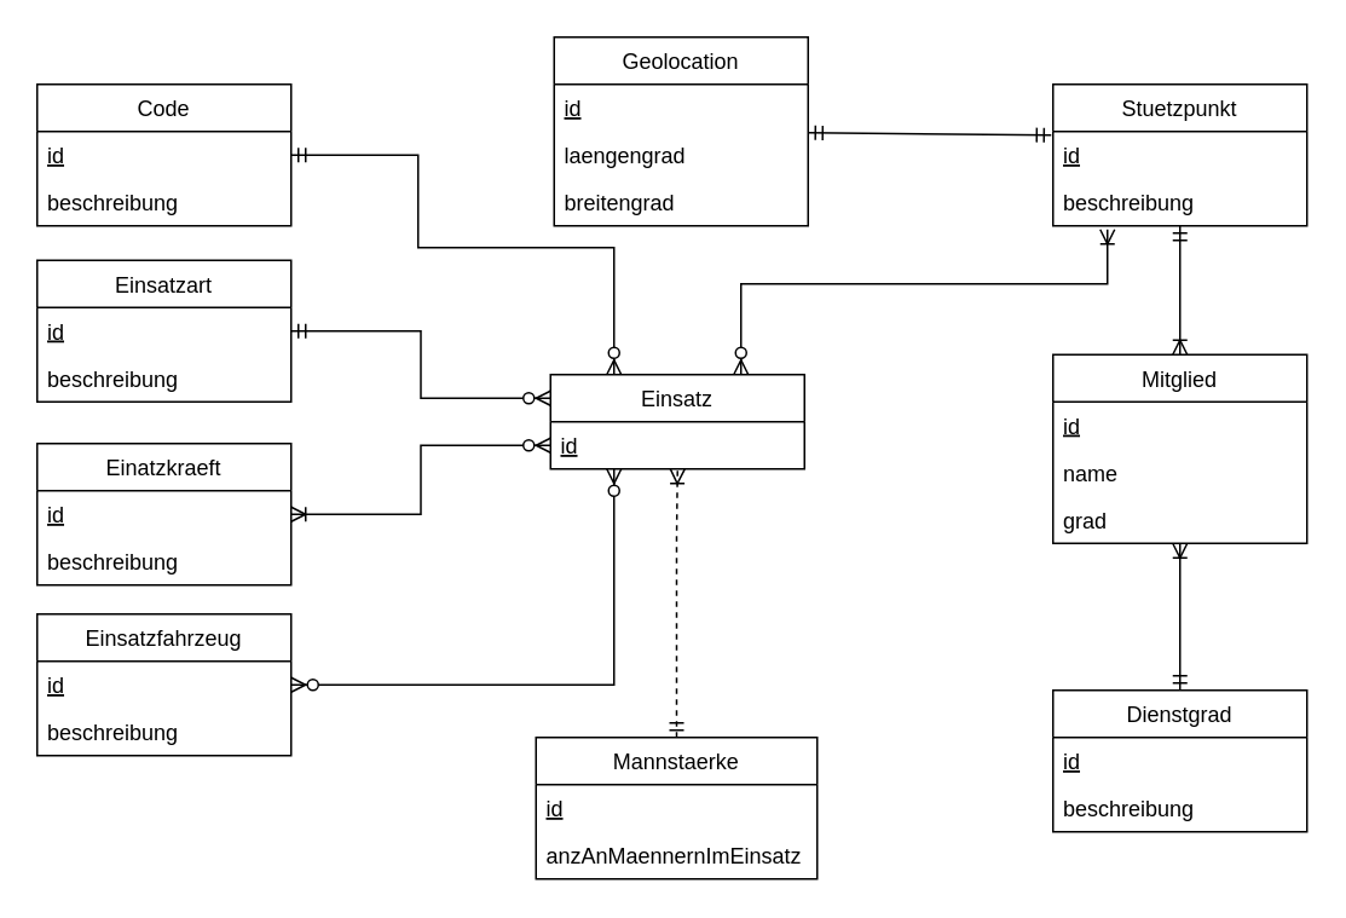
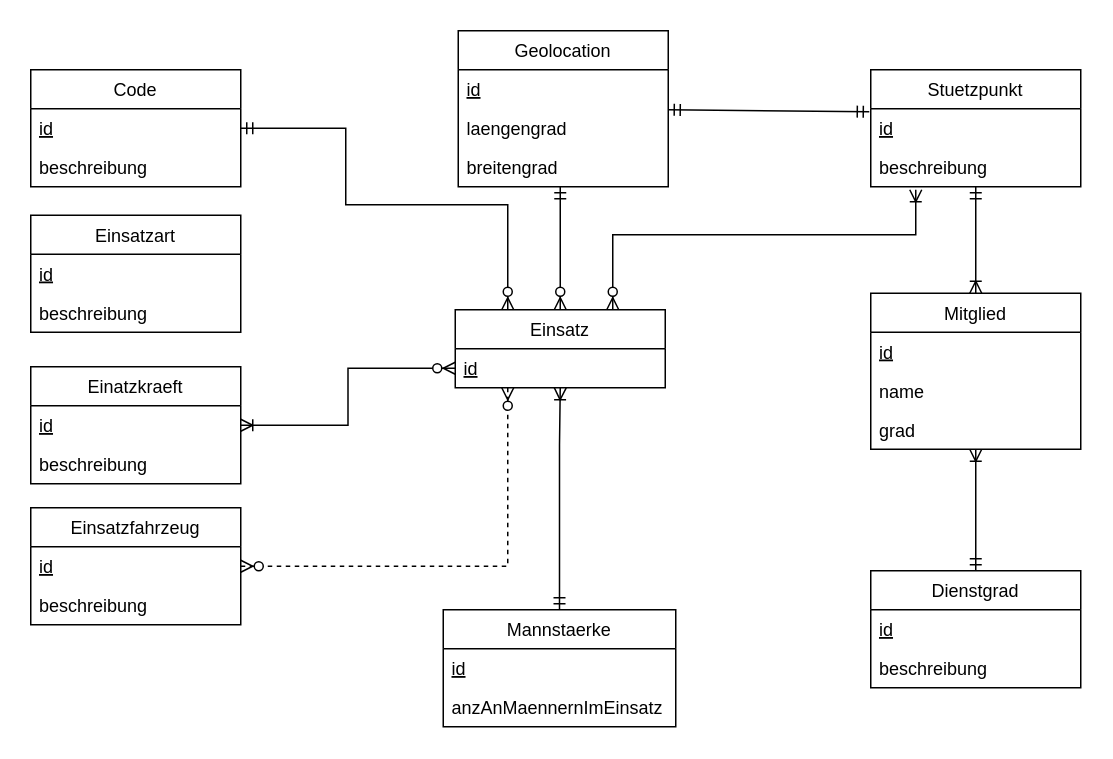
+ <mxCell id="18" style="edgeStyle=orthogonalEdgeStyle;rounded=0;orthogonalLoop=1;jettySize=auto;html=1;entryX=0.5;entryY=0;entryDx=0;entryDy=0;endArrow=ERzeroToMany;endFill=1;startArrow=ERmandOne;startFill=0;" edge="1" parent="1" source="20" target="16"><mxGeometry relative="1" as="geometry"><Array as="points"><mxPoint x="373" y="156" /><mxPoint x="373" y="156" /></Array></mxGeometry></mxCell>
- <mxCell id="28" style="edgeStyle=orthogonalEdgeStyle;rounded=0;orthogonalLoop=1;jettySize=auto;html=1;entryX=0;entryY=0.25;entryDx=0;entryDy=0;startArrow=ERmandOne;startFill=0;endArrow=ERzeroToMany;endFill=1;" edge="1" parent="1" source="29" target="16"><mxGeometry relative="1" as="geometry" /></mxCell>
- <mxCell id="5" style="edgeStyle=orthogonalEdgeStyle;rounded=0;orthogonalLoop=1;jettySize=auto;html=1;entryX=0.5;entryY=1;entryDx=0;entryDy=0;startArrow=ERmandOne;startFill=0;endArrow=ERoneToMany;endFill=0;dashed=1;" edge="1" parent="1" source="6" target="16"><mxGeometry relative="1" as="geometry"><Array as="points"><mxPoint x="373" y="296" /><mxPoint x="373" y="296" /></Array></mxGeometry></mxCell>
+ <mxCell id="5" style="edgeStyle=orthogonalEdgeStyle;rounded=0;orthogonalLoop=1;jettySize=auto;html=1;entryX=0.5;entryY=1;entryDx=0;entryDy=0;startArrow=ERmandOne;startFill=0;endArrow=ERoneToMany;endFill=0;" edge="1" parent="1" source="6" target="16"><mxGeometry relative="1" as="geometry"><Array as="points"><mxPoint x="373" y="296" /><mxPoint x="373" y="296" /></Array></mxGeometry></mxCell>
- <mxCell id="9" style="edgeStyle=orthogonalEdgeStyle;rounded=0;orthogonalLoop=1;jettySize=auto;html=1;entryX=0.25;entryY=1;entryDx=0;entryDy=0;startArrow=ERzeroToMany;startFill=1;endArrow=ERzeroToMany;endFill=1;" edge="1" parent="1" source="10" target="16"><mxGeometry relative="1" as="geometry" /></mxCell>
+ <mxCell id="9" style="edgeStyle=orthogonalEdgeStyle;rounded=0;orthogonalLoop=1;jettySize=auto;html=1;entryX=0.25;entryY=1;entryDx=0;entryDy=0;startArrow=ERzeroToMany;startFill=1;endArrow=ERzeroToMany;endFill=1;dashed=1;" edge="1" parent="1" source="10" target="16"><mxGeometry relative="1" as="geometry" /></mxCell>
